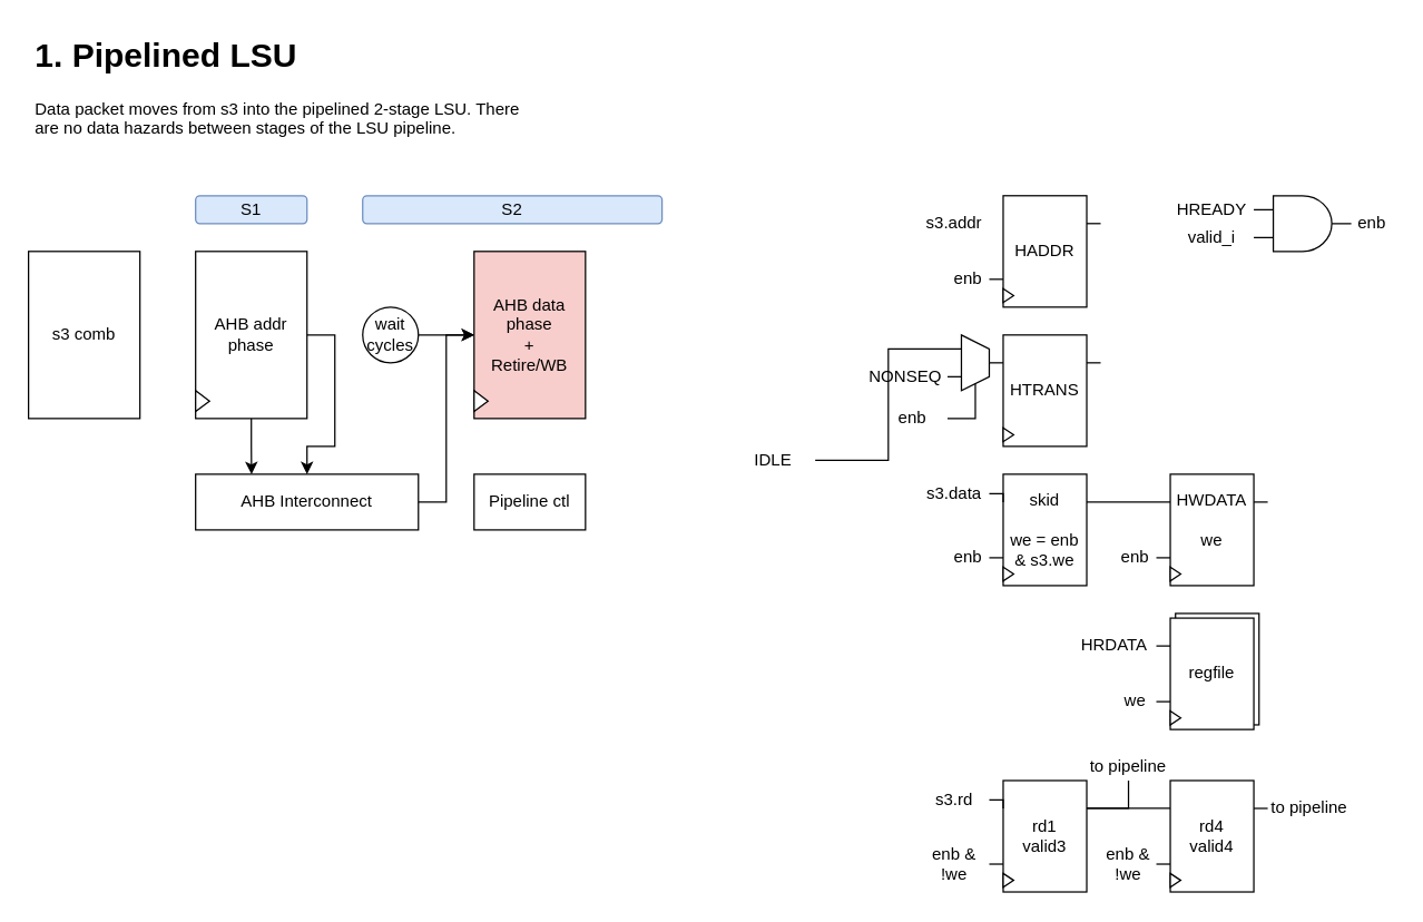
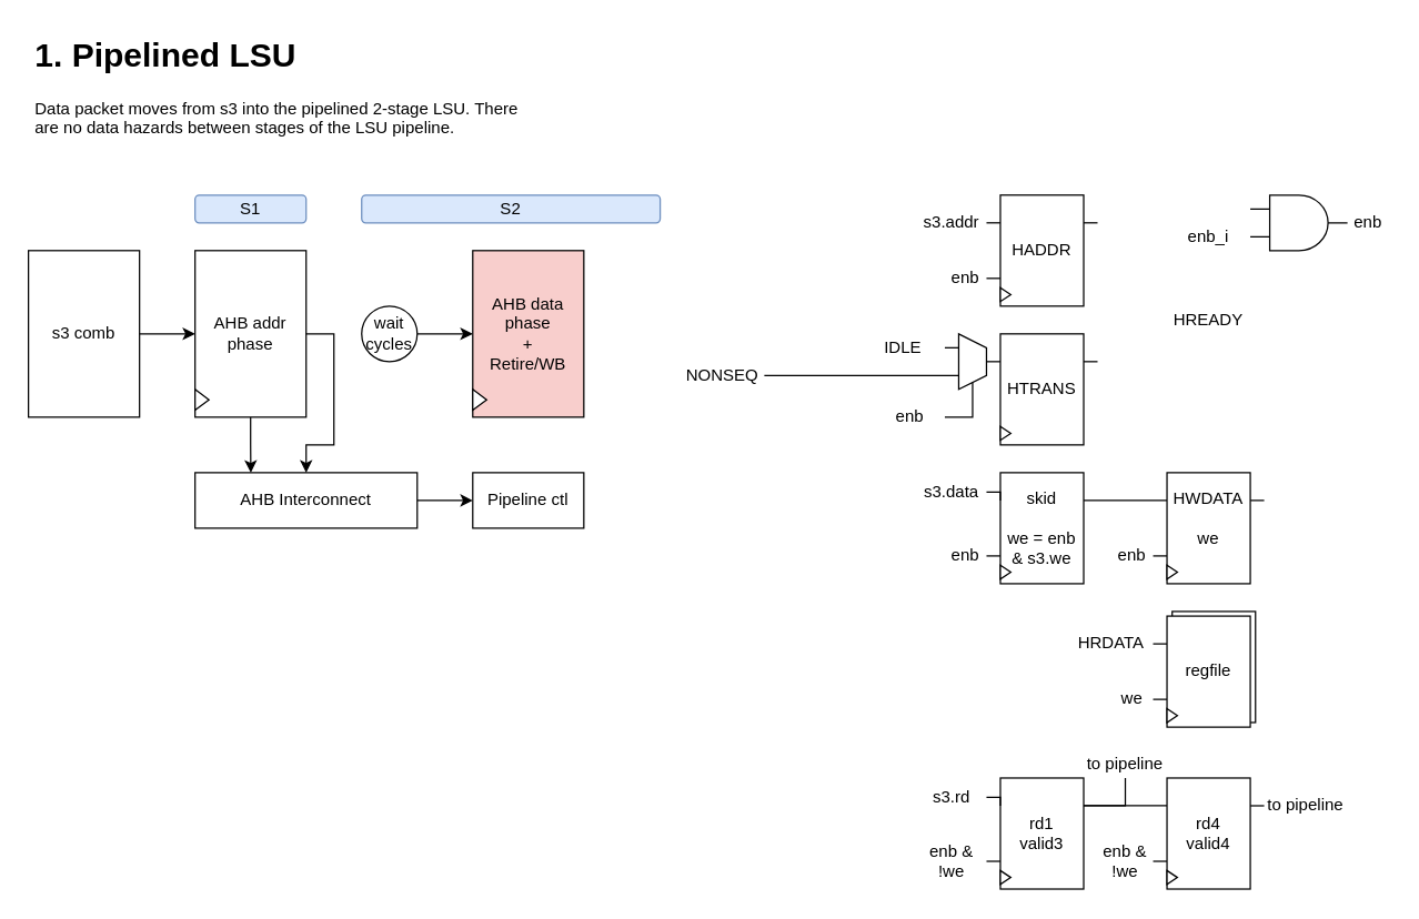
- <mxCell id="57" value="HREADY" style="text;html=1;strokeColor=none;fillColor=none;align=center;verticalAlign=middle;whiteSpace=wrap;rounded=0;" parent="1" vertex="1"><mxGeometry x="840" y="140" width="60" height="20" as="geometry" /></mxCell>
+ <mxCell id="57" value="HREADY" style="text;html=1;strokeColor=none;fillColor=none;align=center;verticalAlign=middle;whiteSpace=wrap;rounded=0;" parent="1" vertex="1"><mxGeometry x="840" y="220" width="60" height="20" as="geometry" /></mxCell>
+ <mxCell id="38" style="edgeStyle=orthogonalEdgeStyle;rounded=0;orthogonalLoop=1;jettySize=auto;html=1;exitX=1;exitY=0.5;exitDx=0;exitDy=0;entryX=0;entryY=0.25;entryDx=0;entryDy=0;endArrow=none;endFill=0;" parent="1" source="39" target="22" edge="1"><mxGeometry relative="1" as="geometry" /></mxCell>
- <mxCell id="58" value="valid_i" style="text;html=1;strokeColor=none;fillColor=none;align=center;verticalAlign=middle;whiteSpace=wrap;rounded=0;" parent="1" vertex="1"><mxGeometry x="840" y="160" width="60" height="20" as="geometry" /></mxCell>
+ <mxCell id="58" value="enb_i" style="text;html=1;strokeColor=none;fillColor=none;align=center;verticalAlign=middle;whiteSpace=wrap;rounded=0;" parent="1" vertex="1"><mxGeometry x="840" y="160" width="60" height="20" as="geometry" /></mxCell>
+ <mxCell id="2" style="edgeStyle=orthogonalEdgeStyle;rounded=0;orthogonalLoop=1;jettySize=auto;html=1;exitX=1;exitY=0.5;exitDx=0;exitDy=0;entryX=0;entryY=0.5;entryDx=0;entryDy=0;" parent="1" source="3" target="10" edge="1"><mxGeometry relative="1" as="geometry" /></mxCell>
- <mxCell id="37" value="NONSEQ" style="text;html=1;strokeColor=none;fillColor=none;align=center;verticalAlign=middle;whiteSpace=wrap;rounded=0;" parent="1" vertex="1"><mxGeometry x="620" y="260" width="60" height="20" as="geometry" /></mxCell>
+ <mxCell id="37" value="NONSEQ" style="text;html=1;strokeColor=none;fillColor=none;align=center;verticalAlign=middle;whiteSpace=wrap;rounded=0;" parent="1" vertex="1"><mxGeometry x="490" y="260" width="60" height="20" as="geometry" /></mxCell>
- <mxCell id="5" style="edgeStyle=orthogonalEdgeStyle;rounded=0;orthogonalLoop=1;jettySize=auto;html=1;exitX=1;exitY=0.5;exitDx=0;exitDy=0;entryX=0;entryY=0.5;entryDx=0;entryDy=0;startArrow=none;startFill=0;" parent="1" source="6" target="15" edge="1"><mxGeometry relative="1" as="geometry" /></mxCell>
+ <mxCell id="5" style="edgeStyle=orthogonalEdgeStyle;rounded=0;orthogonalLoop=1;jettySize=auto;html=1;exitX=1;exitY=0.5;exitDx=0;exitDy=0;startArrow=none;startFill=0;" parent="1" source="6" target="8" edge="1"><mxGeometry relative="1" as="geometry" /></mxCell>
- <mxCell id="33" value="IDLE" style="text;html=1;strokeColor=none;fillColor=none;align=center;verticalAlign=middle;whiteSpace=wrap;rounded=0;" parent="1" vertex="1"><mxGeometry x="525" y="320" width="60" height="20" as="geometry" /></mxCell>
+ <mxCell id="33" value="IDLE" style="text;html=1;strokeColor=none;fillColor=none;align=center;verticalAlign=middle;whiteSpace=wrap;rounded=0;" parent="1" vertex="1"><mxGeometry x="620" y="240" width="60" height="20" as="geometry" /></mxCell>
